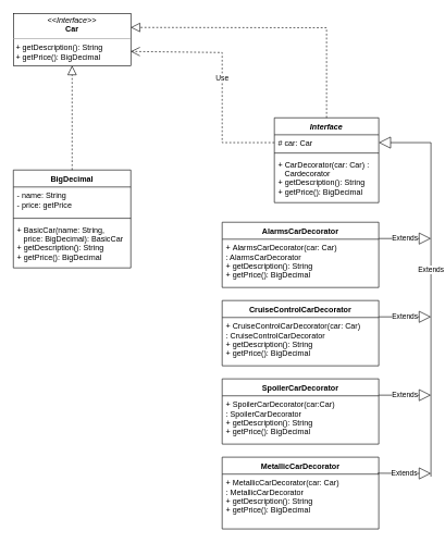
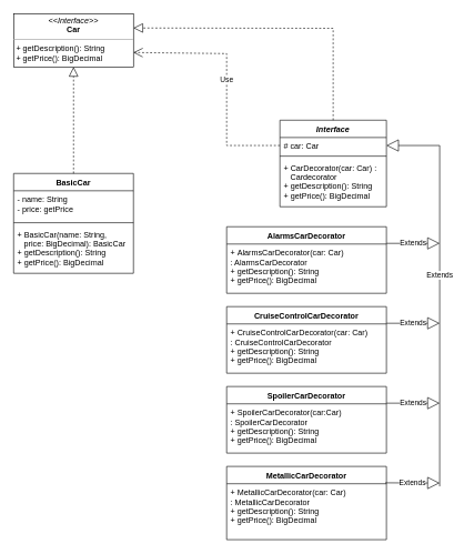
- <mxCell id="3" value="BigDecimal" style="swimlane;fontStyle=1;align=center;verticalAlign=top;childLayout=stackLayout;horizontal=1;startSize=26;horizontalStack=0;resizeParent=1;resizeParentMax=0;resizeLast=0;collapsible=1;marginBottom=0;" parent="1" vertex="1"><mxGeometry x="20" y="260" width="180" height="150" as="geometry" /></mxCell>
+ <mxCell id="3" value="BasicCar" style="swimlane;fontStyle=1;align=center;verticalAlign=top;childLayout=stackLayout;horizontal=1;startSize=26;horizontalStack=0;resizeParent=1;resizeParentMax=0;resizeLast=0;collapsible=1;marginBottom=0;" parent="1" vertex="1"><mxGeometry x="20" y="260" width="180" height="150" as="geometry" /></mxCell>
